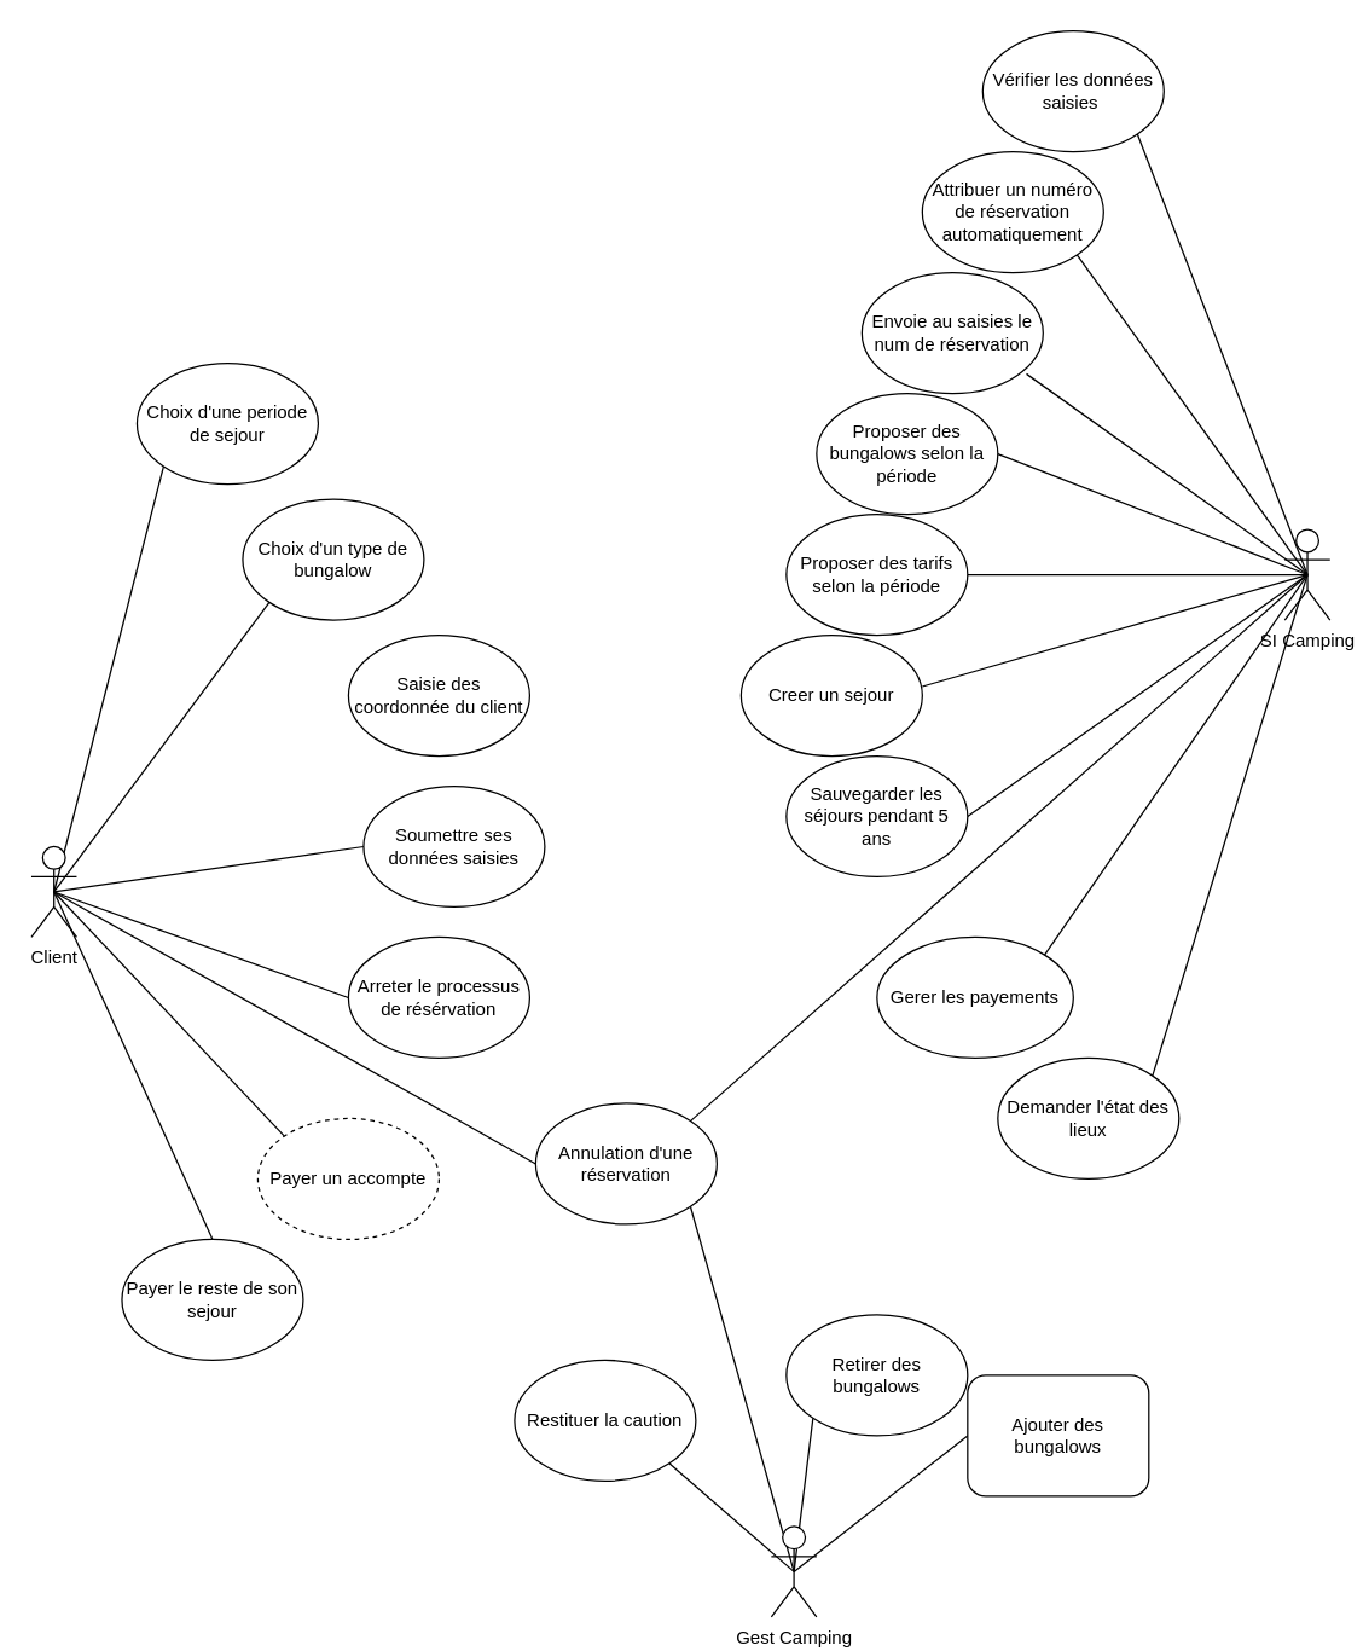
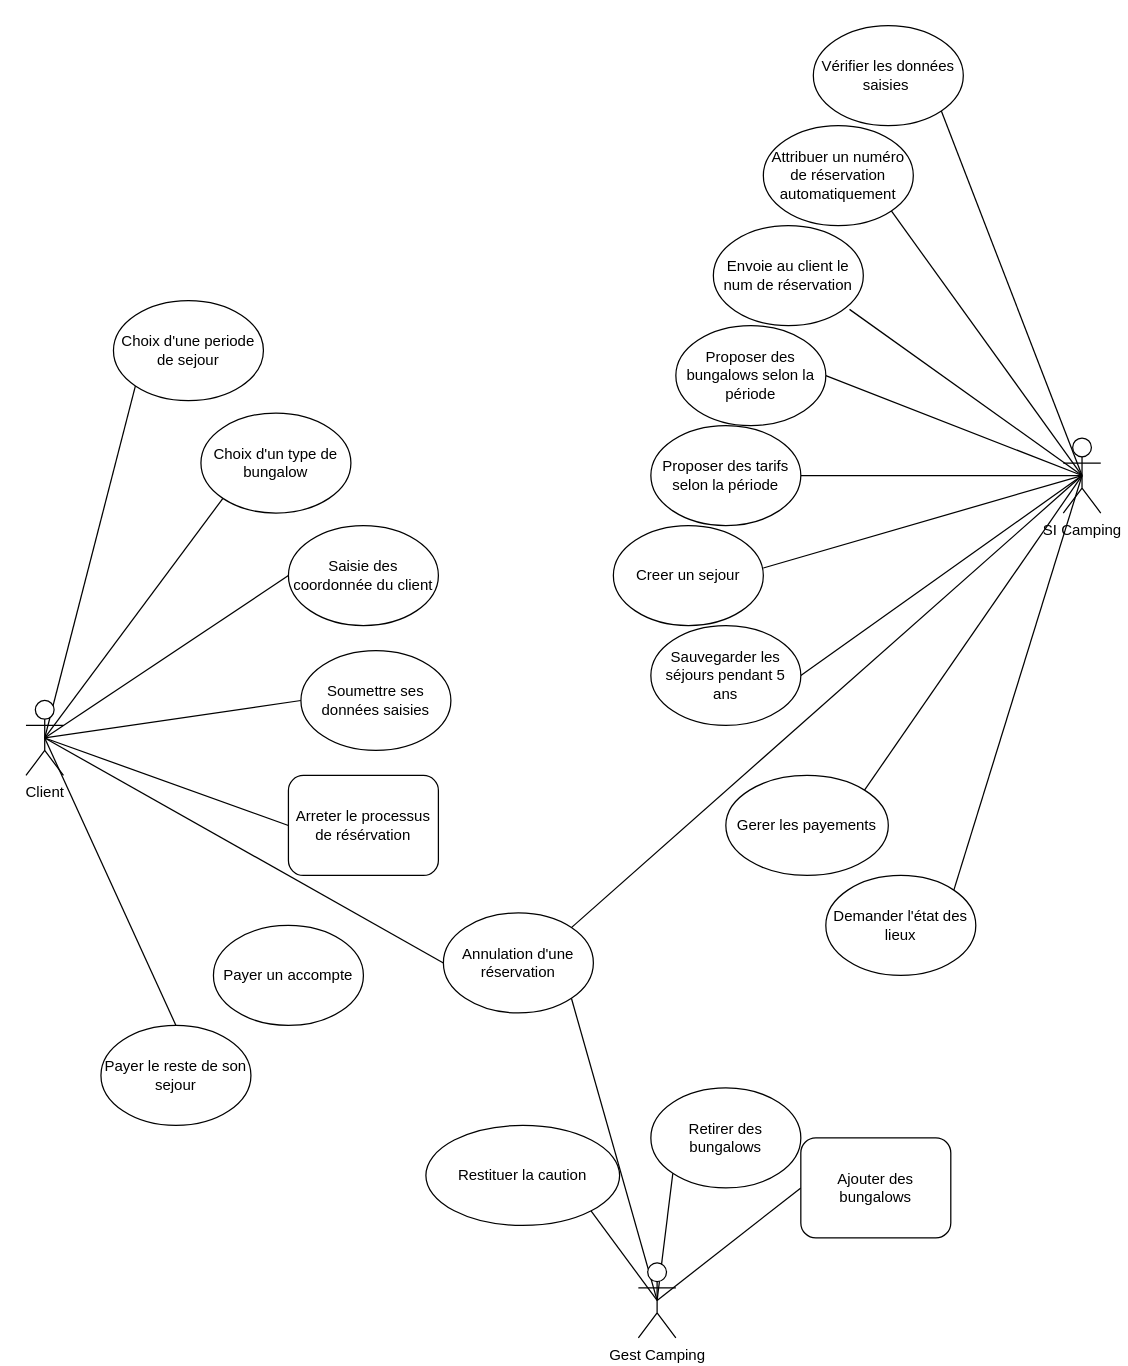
- <mxCell id="37" value="Envoie au saisies le num de réservation" style="ellipse;whiteSpace=wrap;html=1;hachureGap=4;pointerEvents=0;" parent="1" vertex="1"><mxGeometry x="570" y="180" width="120" height="80" as="geometry" /></mxCell>
+ <mxCell id="37" value="Envoie au client le num de réservation" style="ellipse;whiteSpace=wrap;html=1;hachureGap=4;pointerEvents=0;" parent="1" vertex="1"><mxGeometry x="570" y="180" width="120" height="80" as="geometry" /></mxCell>
+ <mxCell id="20" style="edgeStyle=none;curved=1;rounded=0;orthogonalLoop=1;jettySize=auto;html=1;exitX=0.5;exitY=0.5;exitDx=0;exitDy=0;exitPerimeter=0;entryX=0;entryY=0.5;entryDx=0;entryDy=0;endArrow=none;endFill=0;startSize=14;endSize=14;sourcePerimeterSpacing=8;targetPerimeterSpacing=8;" parent="1" source="26" target="30" edge="1"><mxGeometry relative="1" as="geometry" /></mxCell>
- <mxCell id="29" value="Arreter le processus de résérvation" style="ellipse;whiteSpace=wrap;html=1;hachureGap=4;pointerEvents=0;" parent="1" vertex="1"><mxGeometry x="230" y="620" width="120" height="80" as="geometry" /></mxCell>
+ <mxCell id="29" value="Arreter le processus de résérvation" style="whiteSpace=wrap;html=1;hachureGap=4;pointerEvents=0;rounded=1;" parent="1" vertex="1"><mxGeometry x="230" y="620" width="120" height="80" as="geometry" /></mxCell>
- <mxCell id="24" style="edgeStyle=none;curved=1;rounded=0;orthogonalLoop=1;jettySize=auto;html=1;exitX=0.5;exitY=0.5;exitDx=0;exitDy=0;exitPerimeter=0;entryX=0;entryY=0;entryDx=0;entryDy=0;endArrow=none;endFill=0;startSize=14;endSize=14;sourcePerimeterSpacing=8;targetPerimeterSpacing=8;" parent="1" source="26" target="32" edge="1"><mxGeometry relative="1" as="geometry" /></mxCell>
- <mxCell id="32" value="Payer un accompte" style="ellipse;whiteSpace=wrap;html=1;hachureGap=4;pointerEvents=0;dashed=1;" parent="1" vertex="1"><mxGeometry x="170" y="740" width="120" height="80" as="geometry" /></mxCell>
+ <mxCell id="32" value="Payer un accompte" style="ellipse;whiteSpace=wrap;html=1;hachureGap=4;pointerEvents=0;" parent="1" vertex="1"><mxGeometry x="170" y="740" width="120" height="80" as="geometry" /></mxCell>
- <mxCell id="46" value="Restituer la caution" style="ellipse;whiteSpace=wrap;html=1;hachureGap=4;pointerEvents=0;" parent="1" vertex="1"><mxGeometry x="340" y="900" width="120" height="80" as="geometry" /></mxCell>
+ <mxCell id="46" value="Restituer la caution" style="ellipse;whiteSpace=wrap;html=1;hachureGap=4;pointerEvents=0;" parent="1" vertex="1"><mxGeometry x="340" y="900" width="155" height="80" as="geometry" /></mxCell>
